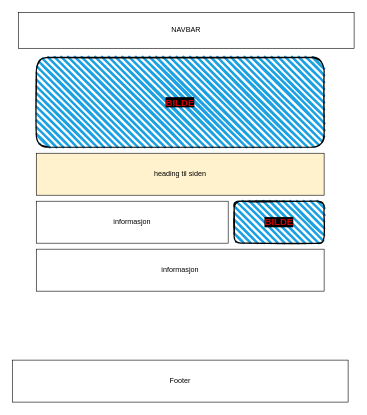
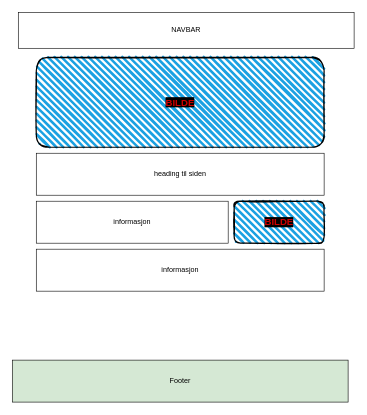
- <mxCell id="4" value="heading til siden" style="rounded=0;whiteSpace=wrap;html=1;fillColor=#fff2cc;" parent="1" vertex="1"><mxGeometry x="60" y="255" width="480" height="70" as="geometry" /></mxCell>
+ <mxCell id="4" value="heading til siden" style="rounded=0;whiteSpace=wrap;html=1;" parent="1" vertex="1"><mxGeometry x="60" y="255" width="480" height="70" as="geometry" /></mxCell>
- <mxCell id="8" value="Footer" style="rounded=0;whiteSpace=wrap;html=1;" parent="1" vertex="1"><mxGeometry y="600" width="560" height="70" as="geometry" x="20" /></mxCell>
+ <mxCell id="8" value="Footer" style="rounded=0;whiteSpace=wrap;html=1;fillColor=#d5e8d4;" parent="1" vertex="1"><mxGeometry y="600" width="560" height="70" as="geometry" x="20" /></mxCell>
